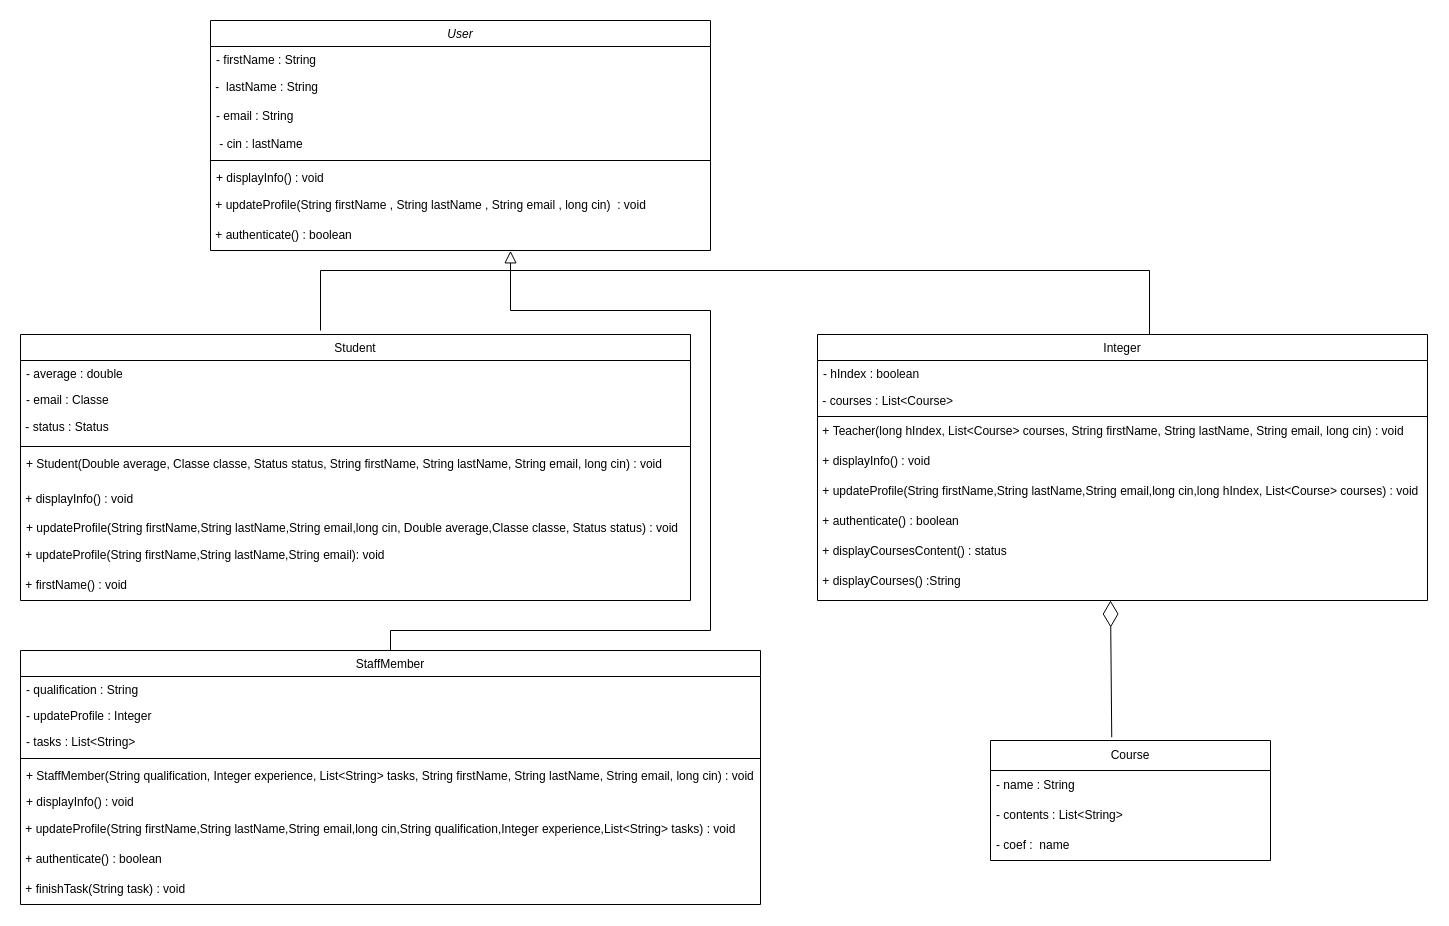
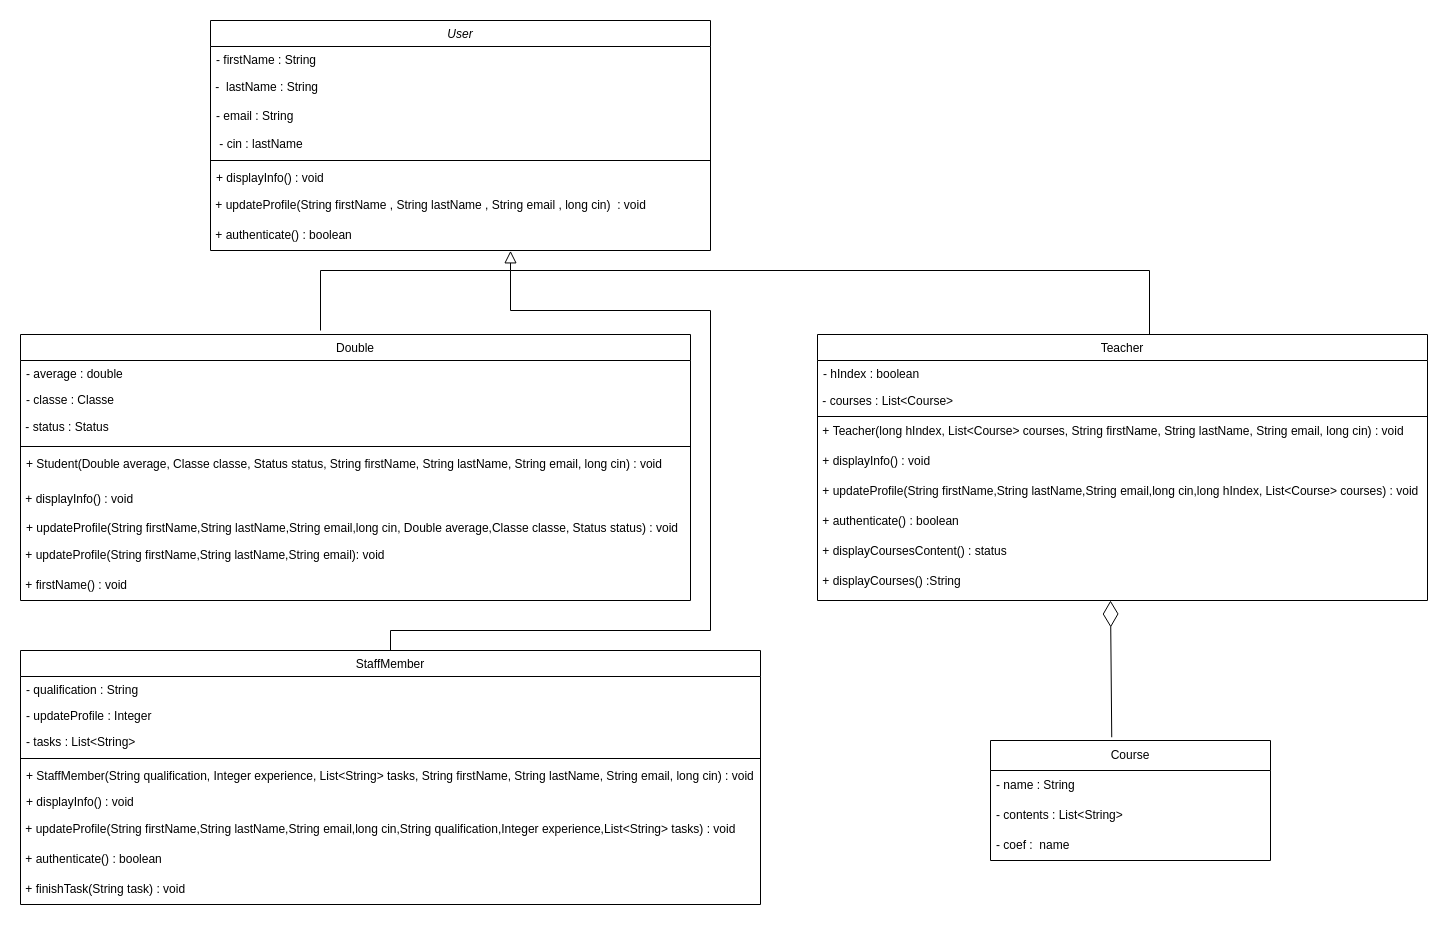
- <mxCell id="11" value="Student" style="swimlane;fontStyle=0;align=center;verticalAlign=top;childLayout=stackLayout;horizontal=1;startSize=26;horizontalStack=0;resizeParent=1;resizeLast=0;collapsible=1;marginBottom=0;rounded=0;shadow=0;strokeWidth=1;" vertex="1" parent="1"><mxGeometry x="20" y="334" width="670" height="266" as="geometry"><mxRectangle x="130" y="380" width="160" height="26" as="alternateBounds" /></mxGeometry></mxCell>
+ <mxCell id="11" value="Double" style="swimlane;fontStyle=0;align=center;verticalAlign=top;childLayout=stackLayout;horizontal=1;startSize=26;horizontalStack=0;resizeParent=1;resizeLast=0;collapsible=1;marginBottom=0;rounded=0;shadow=0;strokeWidth=1;" vertex="1" parent="1"><mxGeometry x="20" y="334" width="670" height="266" as="geometry"><mxRectangle x="130" y="380" width="160" height="26" as="alternateBounds" /></mxGeometry></mxCell>
- <mxCell id="21" value="Integer" style="swimlane;fontStyle=0;align=center;verticalAlign=top;childLayout=stackLayout;horizontal=1;startSize=26;horizontalStack=0;resizeParent=1;resizeLast=0;collapsible=1;marginBottom=0;rounded=0;shadow=0;strokeWidth=1;" vertex="1" parent="1"><mxGeometry x="817" y="334" width="610" height="266" as="geometry"><mxRectangle x="340" y="380" width="170" height="26" as="alternateBounds" /></mxGeometry></mxCell>
+ <mxCell id="21" value="Teacher" style="swimlane;fontStyle=0;align=center;verticalAlign=top;childLayout=stackLayout;horizontal=1;startSize=26;horizontalStack=0;resizeParent=1;resizeLast=0;collapsible=1;marginBottom=0;rounded=0;shadow=0;strokeWidth=1;" vertex="1" parent="1"><mxGeometry x="817" y="334" width="610" height="266" as="geometry"><mxRectangle x="340" y="380" width="170" height="26" as="alternateBounds" /></mxGeometry></mxCell>
- <mxCell id="13" value="- email : Classe" style="text;align=left;verticalAlign=top;spacingLeft=4;spacingRight=4;overflow=hidden;rotatable=0;points=[[0,0.5],[1,0.5]];portConstraint=eastwest;rounded=0;shadow=0;html=0;" vertex="1" parent="11"><mxGeometry y="52" width="670" height="26" as="geometry" /></mxCell>
+ <mxCell id="13" value="- classe : Classe" style="text;align=left;verticalAlign=top;spacingLeft=4;spacingRight=4;overflow=hidden;rotatable=0;points=[[0,0.5],[1,0.5]];portConstraint=eastwest;rounded=0;shadow=0;html=0;" vertex="1" parent="11"><mxGeometry y="52" width="670" height="26" as="geometry" /></mxCell>
